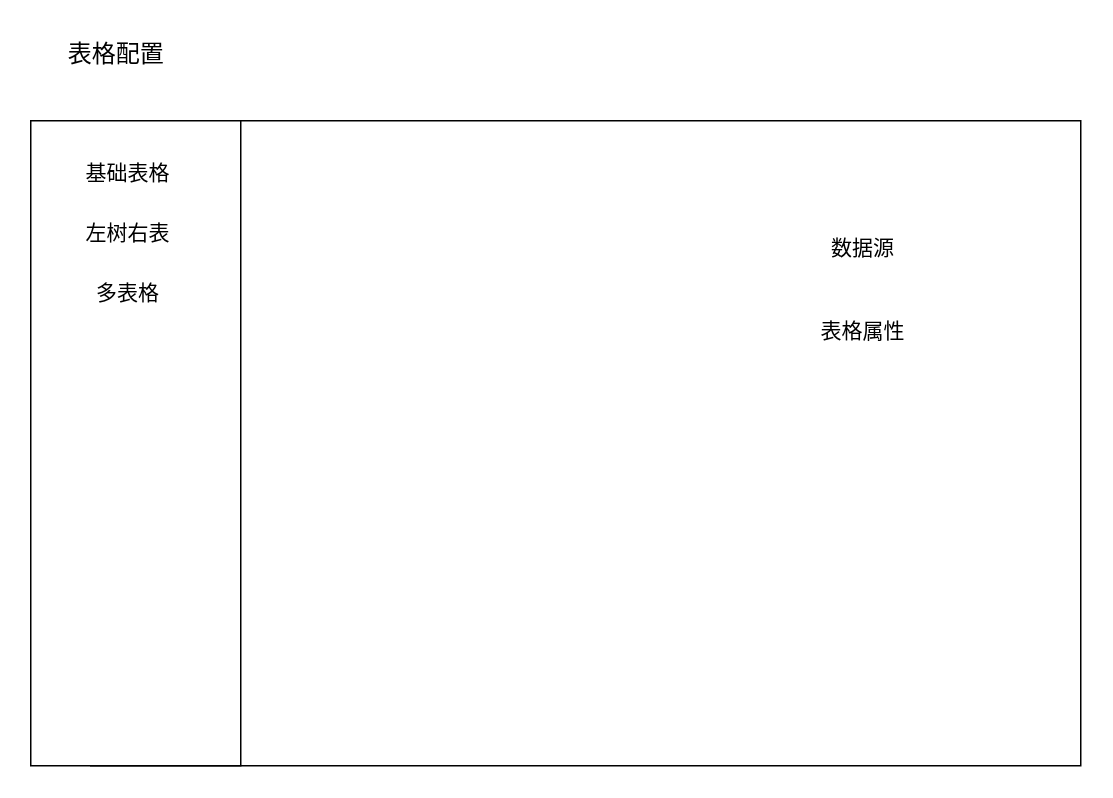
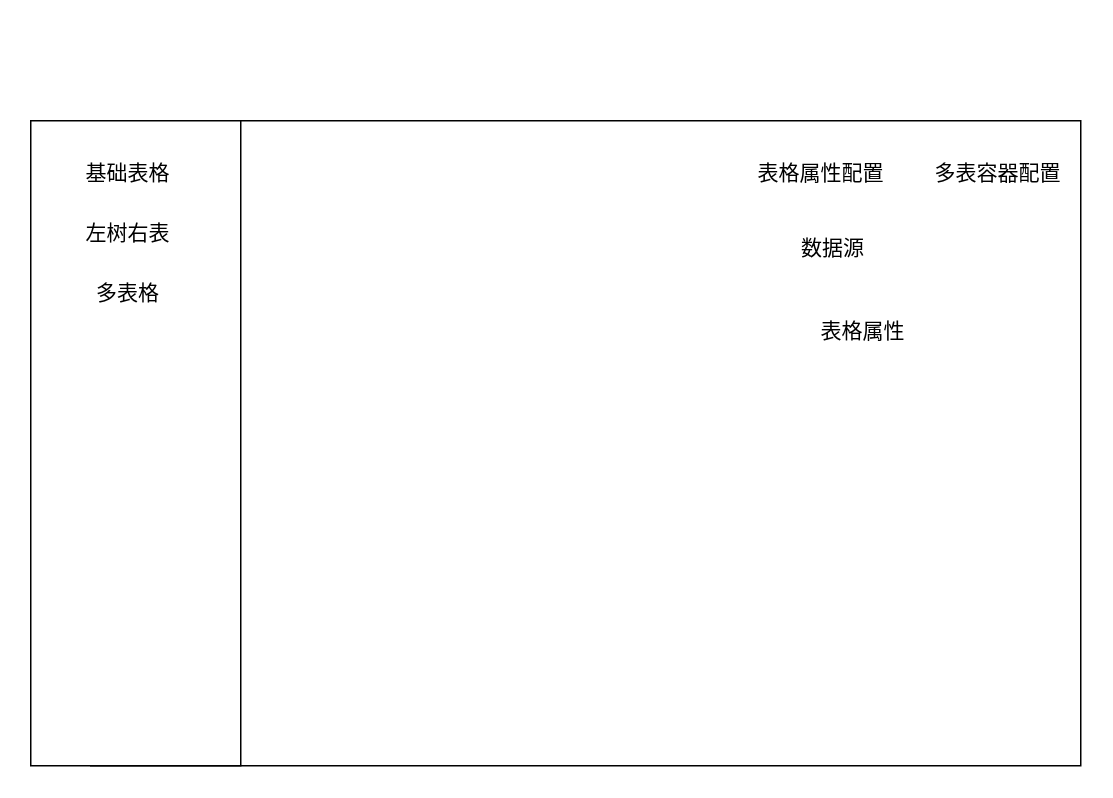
- <mxCell id="3" value="&amp;nbsp;表格配置" style="text;strokeColor=none;align=center;fillColor=none;html=1;verticalAlign=middle;whiteSpace=wrap;rounded=0;fontSize=16;" vertex="1" parent="1"><mxGeometry x="20" y="20" width="110" height="30" as="geometry" /></mxCell>
+ <mxCell id="8" value="&amp;nbsp;表格属性配置" style="text;strokeColor=none;align=center;fillColor=none;html=1;verticalAlign=middle;whiteSpace=wrap;rounded=0;fontSize=14;" vertex="1" parent="1"><mxGeometry x="490" y="100" width="110" height="30" as="geometry" /></mxCell>
+ <mxCell id="9" value="多表容器配置" style="text;strokeColor=none;align=center;fillColor=none;html=1;verticalAlign=middle;whiteSpace=wrap;rounded=0;fontSize=14;" vertex="1" parent="1"><mxGeometry x="610" y="100" width="110" height="30" as="geometry" /></mxCell>
- <mxCell id="10" value="数据源" style="text;strokeColor=none;align=center;fillColor=none;html=1;verticalAlign=middle;whiteSpace=wrap;rounded=0;fontSize=14;" vertex="1" parent="1"><mxGeometry x="520" y="150" width="110" height="30" as="geometry" /></mxCell>
+ <mxCell id="10" value="数据源" style="text;strokeColor=none;align=center;fillColor=none;html=1;verticalAlign=middle;whiteSpace=wrap;rounded=0;fontSize=14;" vertex="1" parent="1"><mxGeometry x="500" y="150" width="110" height="30" as="geometry" /></mxCell>
